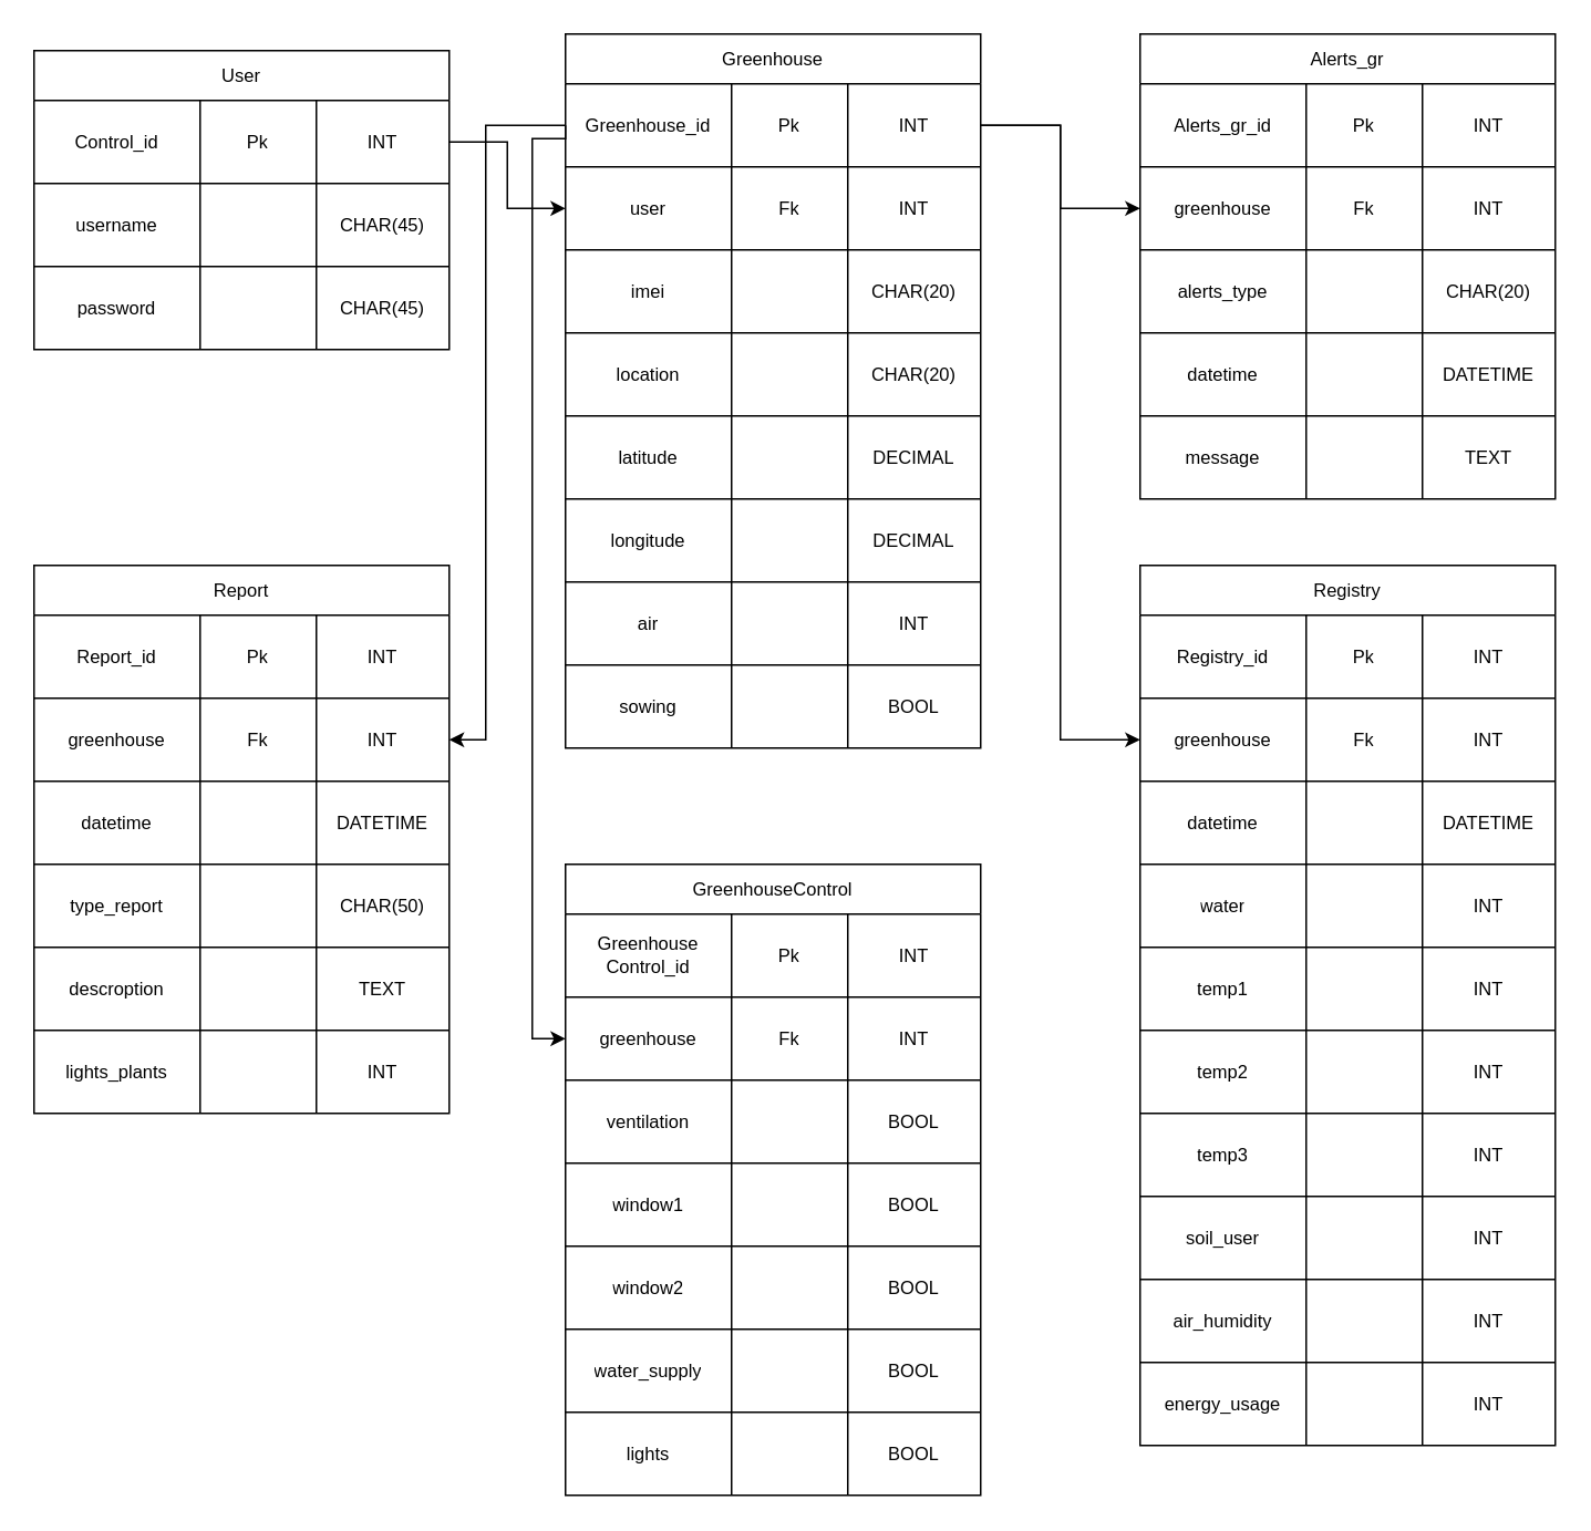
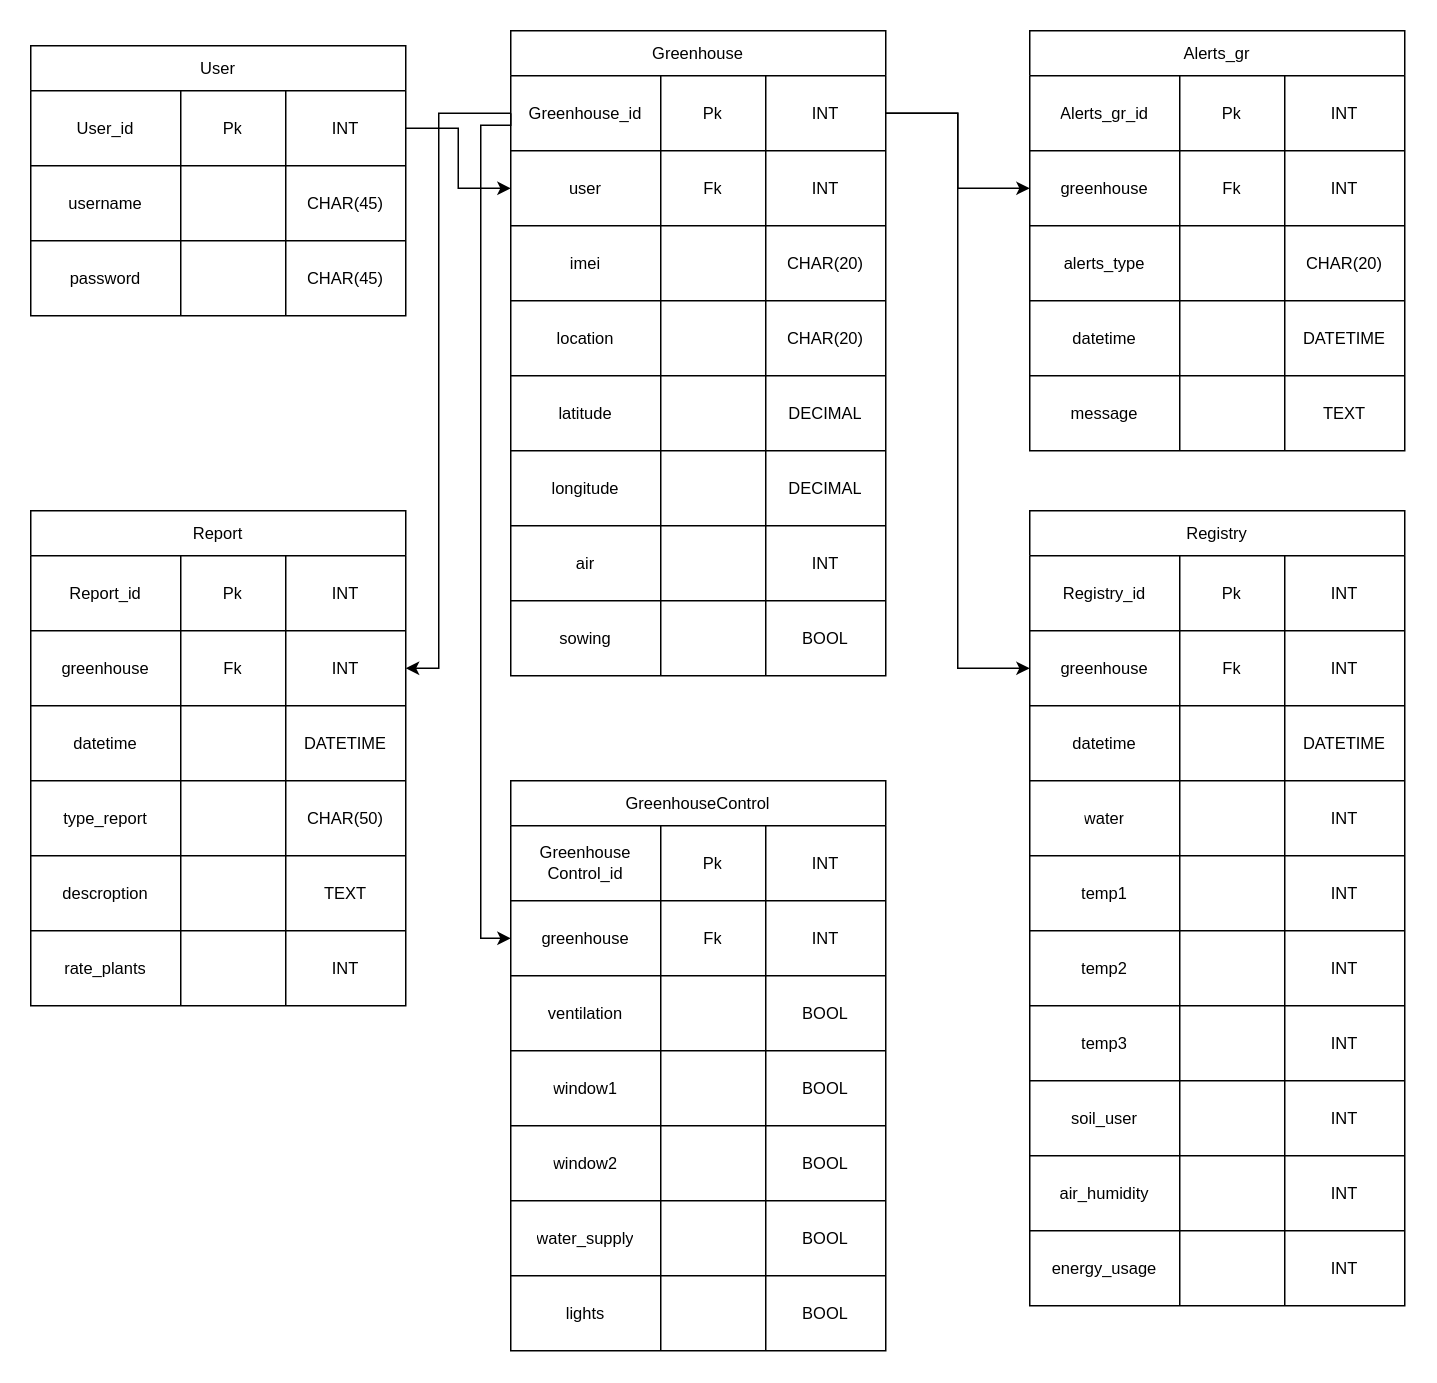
- <mxCell id="4" value="&lt;font style=&quot;font-size: 11px;&quot;&gt;Control_id&lt;/font&gt;" style="shape=partialRectangle;html=1;whiteSpace=wrap;connectable=0;strokeColor=inherit;overflow=hidden;fillColor=none;top=0;left=0;bottom=0;right=0;pointerEvents=1;fontSize=11;strokeWidth=1;" parent="3" vertex="1"><mxGeometry width="100" height="50" as="geometry"><mxRectangle width="100" height="50" as="alternateBounds" /></mxGeometry></mxCell>
+ <mxCell id="4" value="&lt;font style=&quot;font-size: 11px;&quot;&gt;User_id&lt;/font&gt;" style="shape=partialRectangle;html=1;whiteSpace=wrap;connectable=0;strokeColor=inherit;overflow=hidden;fillColor=none;top=0;left=0;bottom=0;right=0;pointerEvents=1;fontSize=11;strokeWidth=1;" parent="3" vertex="1"><mxGeometry width="100" height="50" as="geometry"><mxRectangle width="100" height="50" as="alternateBounds" /></mxGeometry></mxCell>
- <mxCell id="165" value="lights_plants" style="shape=partialRectangle;html=1;whiteSpace=wrap;connectable=0;strokeColor=inherit;overflow=hidden;fillColor=none;top=0;left=0;bottom=0;right=0;pointerEvents=1;fontSize=11;strokeWidth=1;" vertex="1" parent="164"><mxGeometry width="100" height="50" as="geometry"><mxRectangle width="100" height="50" as="alternateBounds" /></mxGeometry></mxCell>
+ <mxCell id="165" value="rate_plants" style="shape=partialRectangle;html=1;whiteSpace=wrap;connectable=0;strokeColor=inherit;overflow=hidden;fillColor=none;top=0;left=0;bottom=0;right=0;pointerEvents=1;fontSize=11;strokeWidth=1;" vertex="1" parent="164"><mxGeometry width="100" height="50" as="geometry"><mxRectangle width="100" height="50" as="alternateBounds" /></mxGeometry></mxCell>
